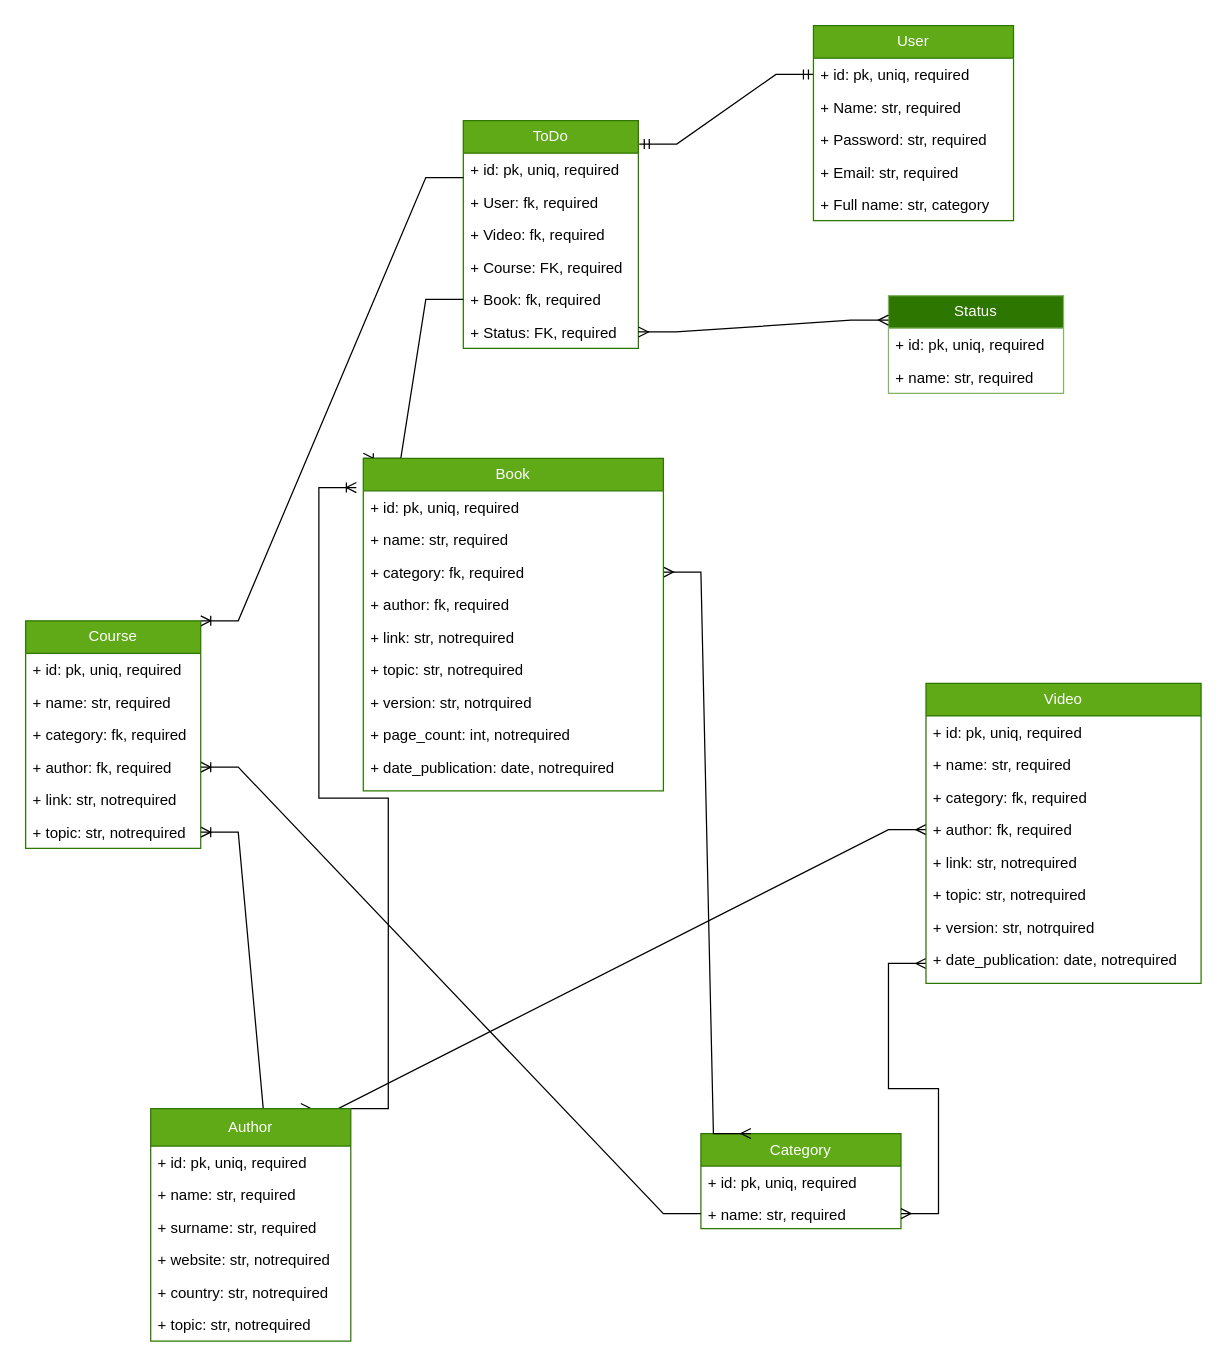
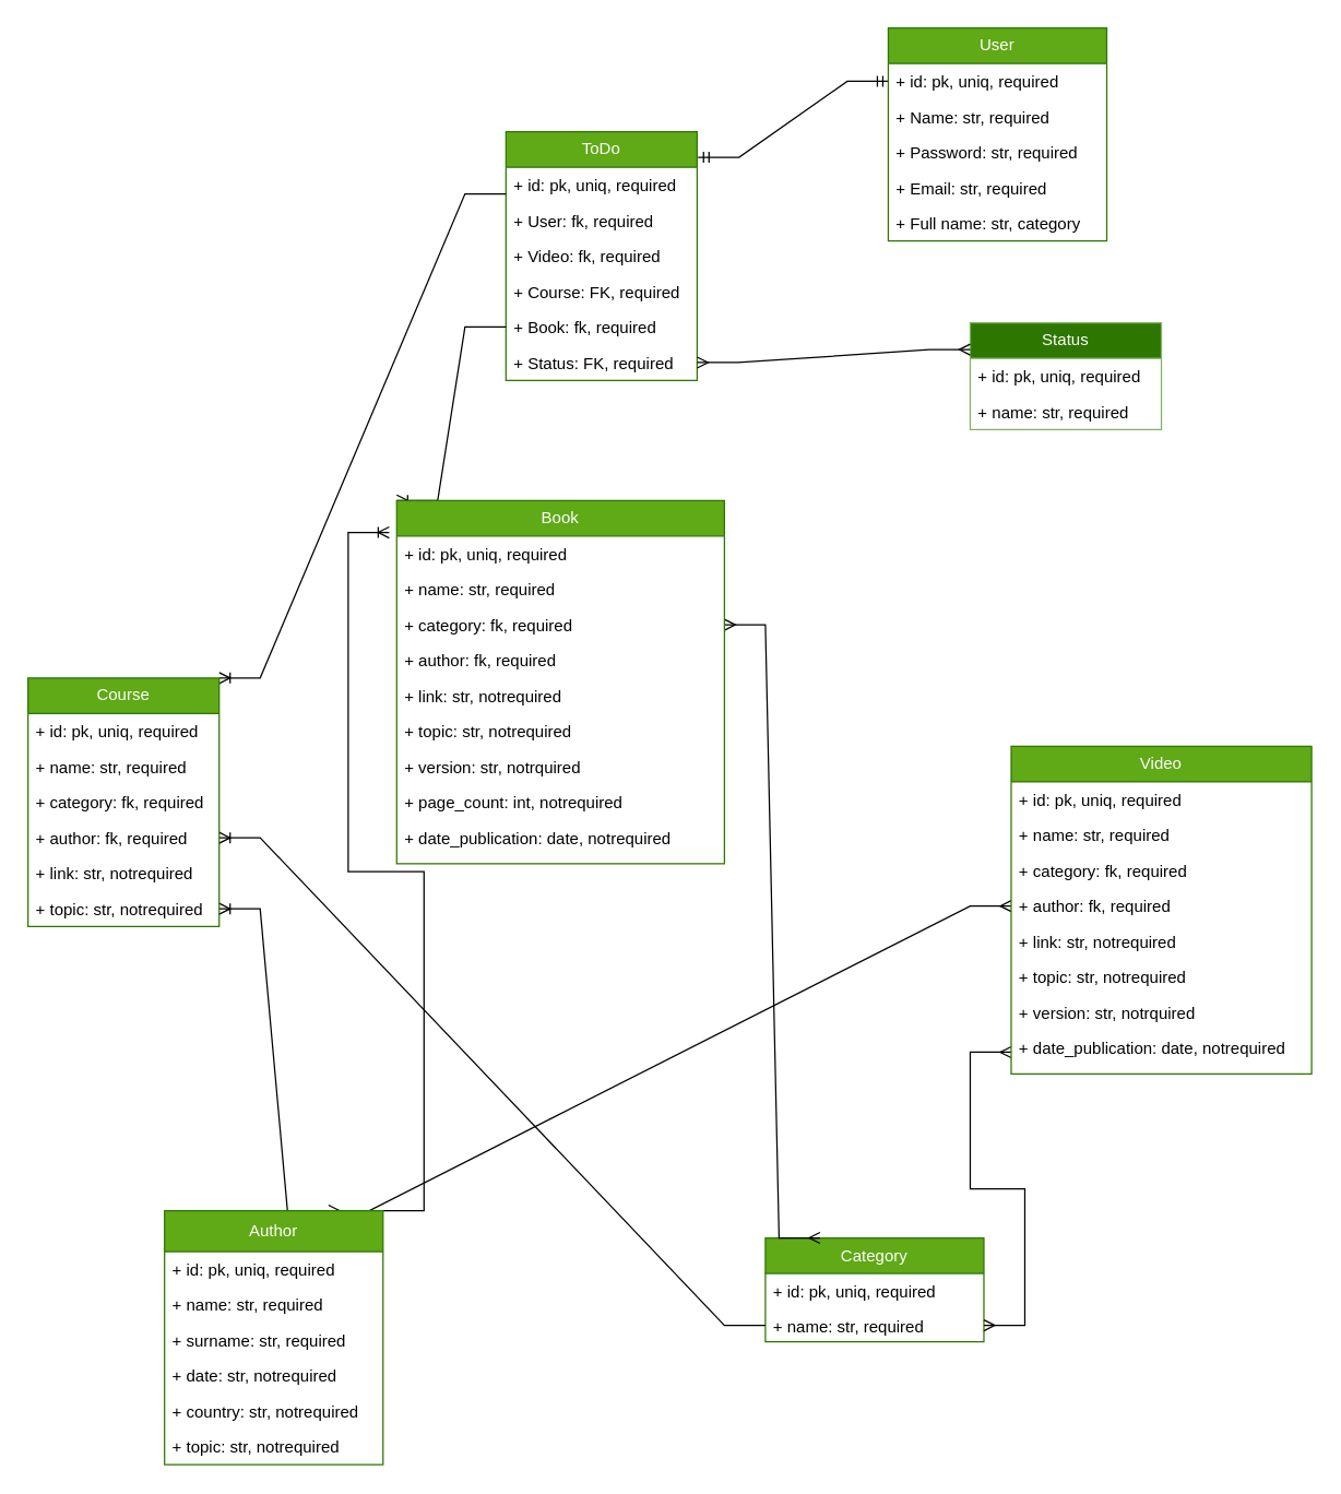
- <mxCell id="57" value="+ website: str, notrequired" style="text;strokeColor=none;fillColor=none;align=left;verticalAlign=top;spacingLeft=4;spacingRight=4;overflow=hidden;rotatable=0;points=[[0,0.5],[1,0.5]];portConstraint=eastwest;whiteSpace=wrap;html=1;" parent="53" vertex="1"><mxGeometry y="108" width="160" height="26" as="geometry" /></mxCell>
+ <mxCell id="57" value="+ date: str, notrequired" style="text;strokeColor=none;fillColor=none;align=left;verticalAlign=top;spacingLeft=4;spacingRight=4;overflow=hidden;rotatable=0;points=[[0,0.5],[1,0.5]];portConstraint=eastwest;whiteSpace=wrap;html=1;" parent="53" vertex="1"><mxGeometry y="108" width="160" height="26" as="geometry" /></mxCell>
